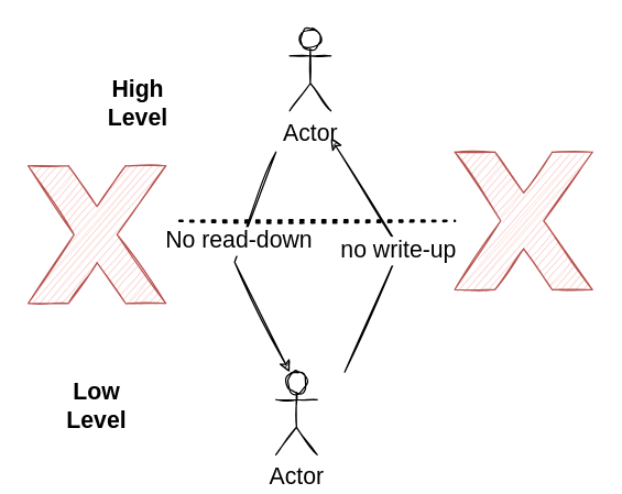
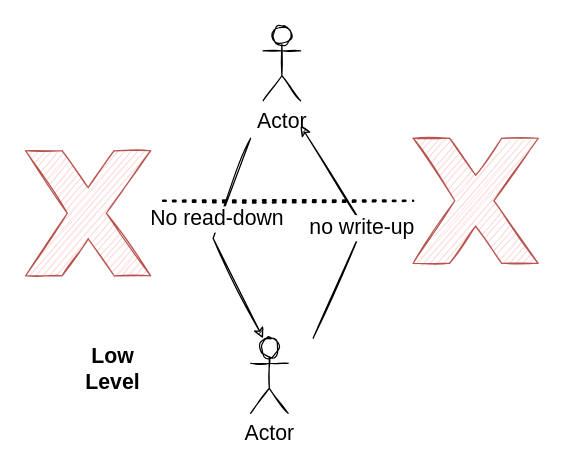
- <mxCell id="7" value="High Level" style="text;html=1;strokeColor=none;fillColor=none;align=center;verticalAlign=middle;whiteSpace=wrap;rounded=0;fontStyle=1;fontSize=17;sketch=1;" parent="1" vertex="1"><mxGeometry x="70" y="60" width="60" height="30" as="geometry" /></mxCell>
- <mxCell id="8" value="Low Level" style="text;html=1;strokeColor=none;fillColor=none;align=center;verticalAlign=middle;whiteSpace=wrap;rounded=0;fontStyle=1;fontSize=17;sketch=1;" parent="1" vertex="1"><mxGeometry x="40" y="280" width="60" height="30" as="geometry" /></mxCell>
+ <mxCell id="8" value="Low Level" style="text;html=1;strokeColor=none;fillColor=none;align=center;verticalAlign=middle;whiteSpace=wrap;rounded=0;fontStyle=1;fontSize=17;sketch=1;" parent="1" vertex="1"><mxGeometry x="60" y="280" width="60" height="30" as="geometry" /></mxCell>
